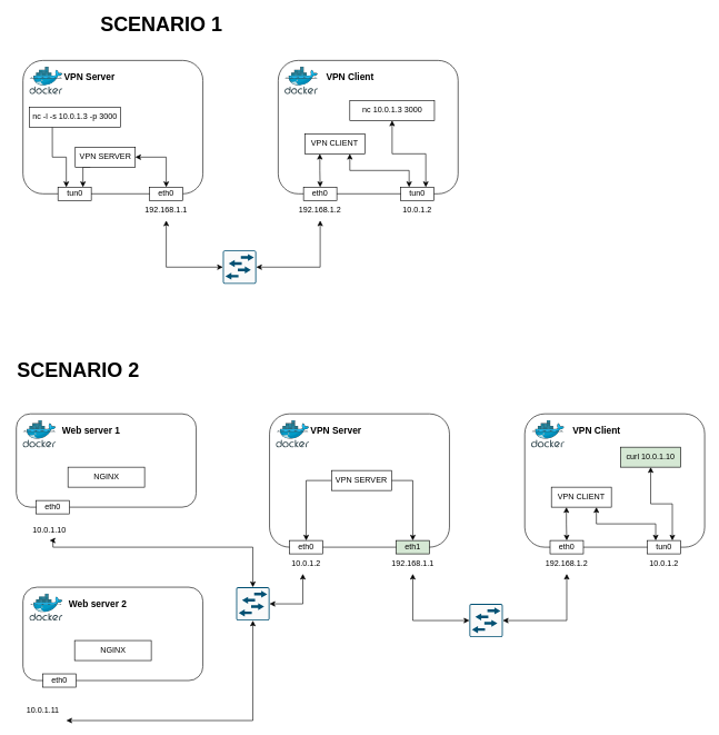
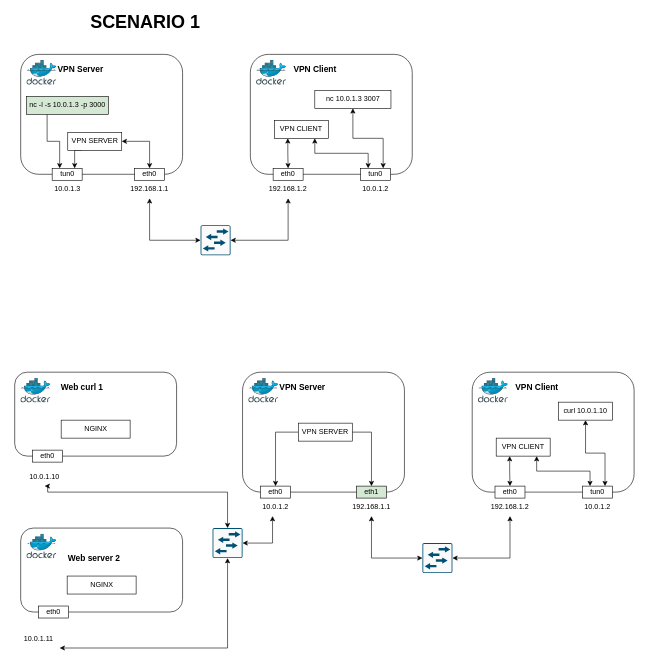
- <mxCell id="65" value="nc 10.0.1.3 3000" style="rounded=0;whiteSpace=wrap;html=1;" vertex="1" parent="1"><mxGeometry x="524.5" y="150" width="127" height="30" as="geometry" /></mxCell>
+ <mxCell id="65" value="nc 10.0.1.3 3007" style="rounded=0;whiteSpace=wrap;html=1;" vertex="1" parent="1"><mxGeometry x="524.5" y="150" width="127" height="30" as="geometry" /></mxCell>
- <mxCell id="69" value="nc -l -s 10.0.1.3 -p 3000" style="rounded=0;whiteSpace=wrap;html=1;" vertex="1" parent="1"><mxGeometry x="44" y="160" width="136.25" height="30" as="geometry" /></mxCell>
+ <mxCell id="69" value="nc -l -s 10.0.1.3 -p 3000" style="rounded=0;whiteSpace=wrap;html=1;fillColor=#d5e8d4;" vertex="1" parent="1"><mxGeometry x="44" y="160" width="136.25" height="30" as="geometry" /></mxCell>
+ <mxCell id="67" value="10.0.1.3" style="text;html=1;strokeColor=none;fillColor=none;align=center;verticalAlign=middle;whiteSpace=wrap;rounded=0;" vertex="1" parent="1"><mxGeometry x="76.5" y="300" width="70" height="30" as="geometry" /></mxCell>
- <mxCell id="71" value="&lt;font style=&quot;font-size: 30px;&quot;&gt;&lt;b&gt;SCENARIO 2&lt;/b&gt;&lt;/font&gt;" style="text;html=1;strokeColor=none;fillColor=none;align=center;verticalAlign=middle;whiteSpace=wrap;rounded=0;" vertex="1" parent="1"><mxGeometry x="20" y="540" width="194" height="30" as="geometry" /></mxCell>
- <mxCell id="31" value="&lt;span style=&quot;font-size: 14px;&quot;&gt;&lt;b&gt;Web server 1&lt;/b&gt;&lt;/span&gt;" style="text;html=1;strokeColor=none;fillColor=none;align=center;verticalAlign=middle;whiteSpace=wrap;rounded=0;" parent="1" vertex="1"><mxGeometry x="89" y="630" width="95" height="30" as="geometry" /></mxCell>
+ <mxCell id="31" value="&lt;span style=&quot;font-size: 14px;&quot;&gt;&lt;b&gt;Web curl 1&lt;/b&gt;&lt;/span&gt;" style="text;html=1;strokeColor=none;fillColor=none;align=center;verticalAlign=middle;whiteSpace=wrap;rounded=0;" parent="1" vertex="1"><mxGeometry x="89" y="630" width="95" height="30" as="geometry" /></mxCell>
- <mxCell id="40" value="curl 10.0.1.10" style="rounded=0;whiteSpace=wrap;html=1;fillColor=#d5e8d4;" parent="1" vertex="1"><mxGeometry x="931" y="670" width="90" height="30" as="geometry" /></mxCell>
+ <mxCell id="40" value="curl 10.0.1.10" style="rounded=0;whiteSpace=wrap;html=1;" parent="1" vertex="1"><mxGeometry x="931" y="670" width="90" height="30" as="geometry" /></mxCell>
- <mxCell id="25" value="&lt;span style=&quot;font-size: 14px;&quot;&gt;&lt;b&gt;Web server 2&lt;/b&gt;&lt;/span&gt;" style="text;html=1;strokeColor=none;fillColor=none;align=center;verticalAlign=middle;whiteSpace=wrap;rounded=0;" parent="1" vertex="1"><mxGeometry x="99" y="890" width="95" height="30" as="geometry" /></mxCell>
+ <mxCell id="25" value="&lt;span style=&quot;font-size: 14px;&quot;&gt;&lt;b&gt;Web server 2&lt;/b&gt;&lt;/span&gt;" style="text;html=1;strokeColor=none;fillColor=none;align=center;verticalAlign=middle;whiteSpace=wrap;rounded=0;" parent="1" vertex="1"><mxGeometry x="109" y="915" width="95" height="30" as="geometry" /></mxCell>
